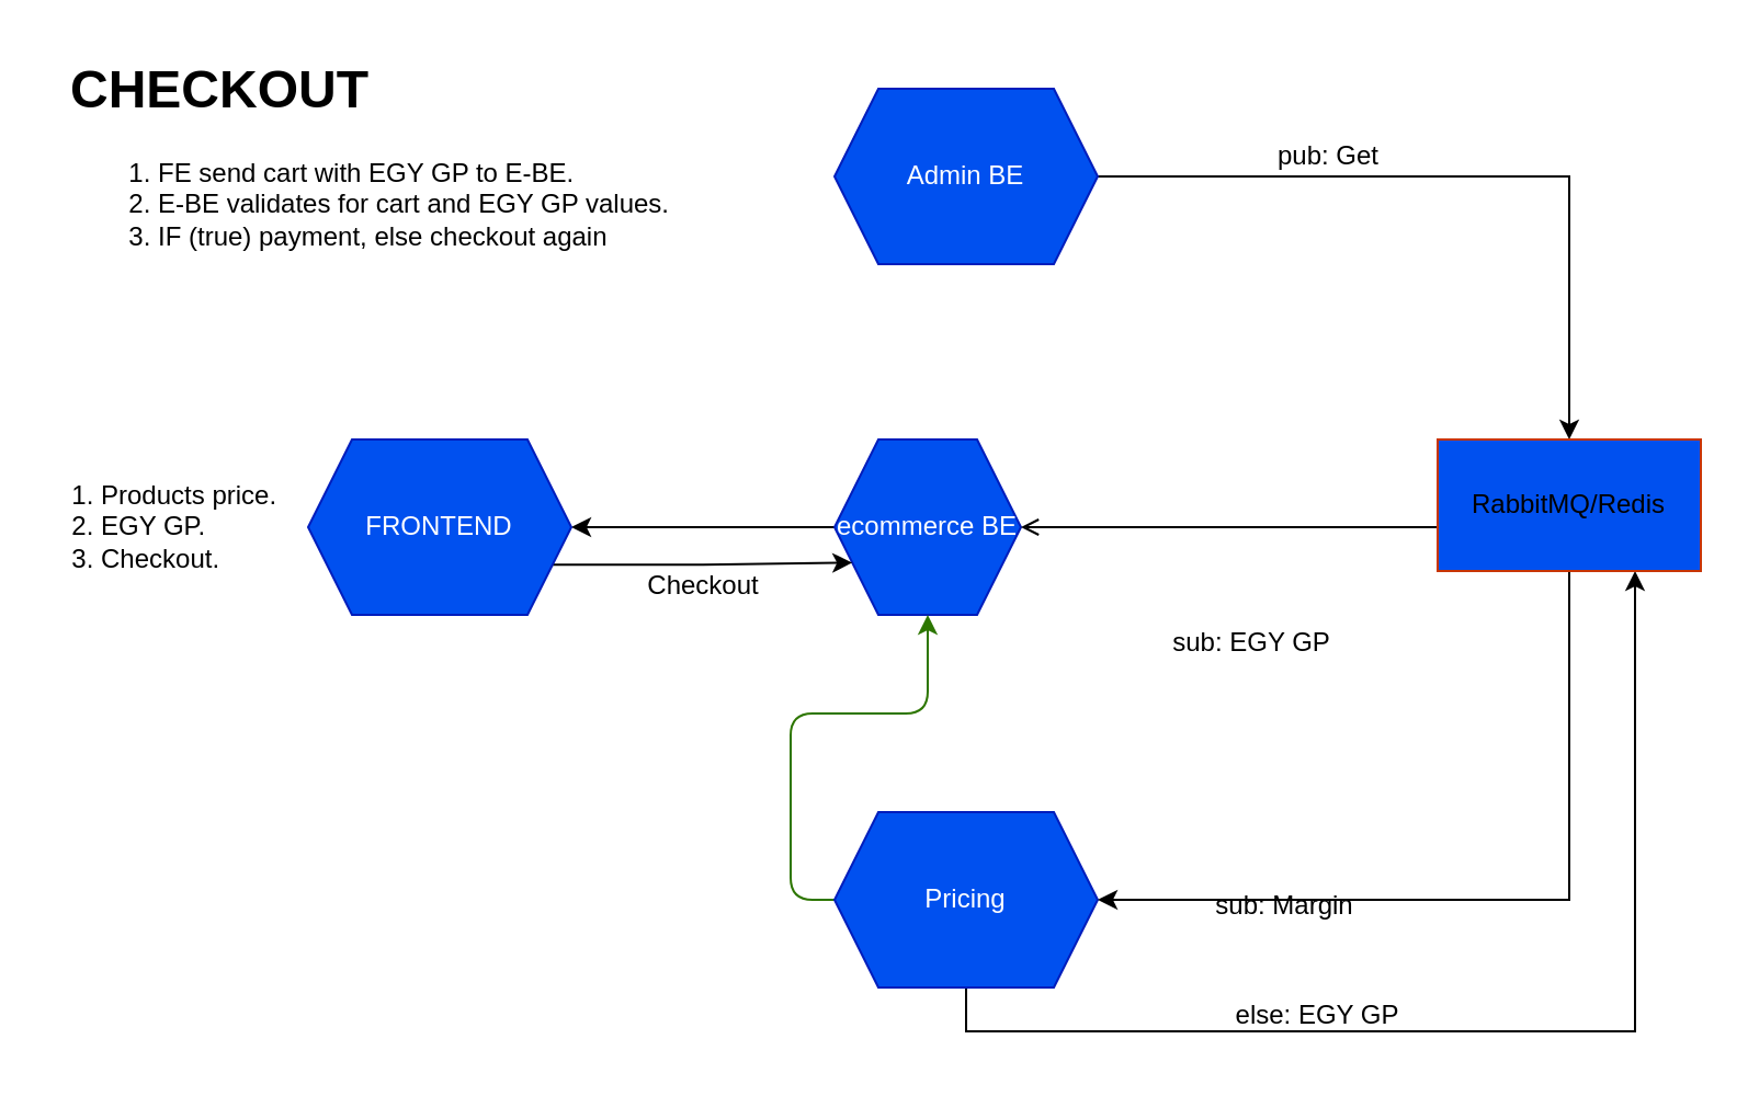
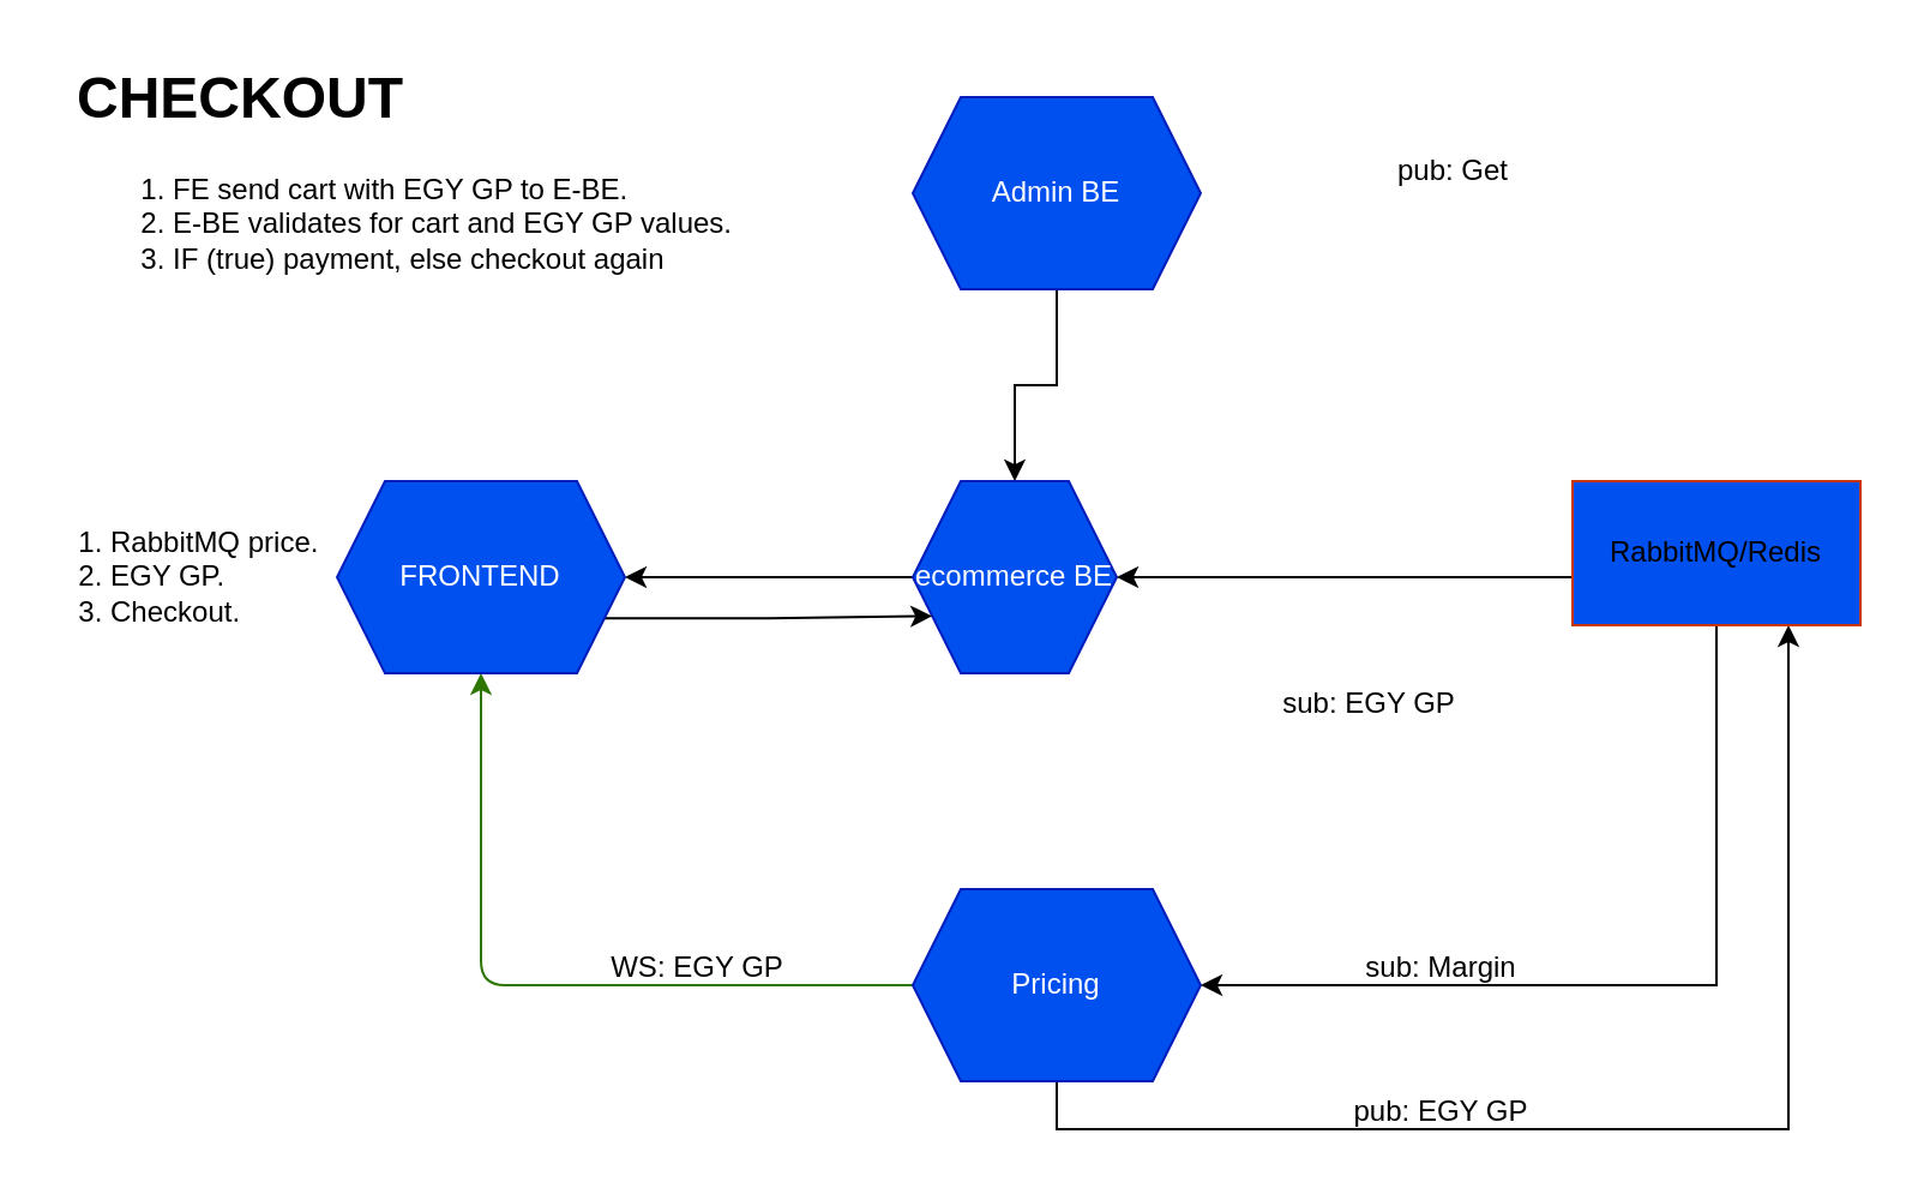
- <mxCell id="2" style="edgeStyle=orthogonalEdgeStyle;rounded=0;orthogonalLoop=1;jettySize=auto;html=1;" edge="1" parent="1" source="3" target="11"><mxGeometry relative="1" as="geometry" /></mxCell>
+ <mxCell id="2" style="edgeStyle=orthogonalEdgeStyle;rounded=0;orthogonalLoop=1;jettySize=auto;html=1;" edge="1" parent="1" source="3" target="5"><mxGeometry relative="1" as="geometry" /></mxCell>
- <mxCell id="18" value="&lt;ol&gt;&lt;li&gt;&lt;span style=&quot;background-color: initial;&quot;&gt;Products price.&lt;/span&gt;&lt;/li&gt;&lt;li&gt;&lt;span style=&quot;background-color: initial;&quot;&gt;EGY GP.&lt;/span&gt;&lt;/li&gt;&lt;li&gt;&lt;span style=&quot;background-color: initial;&quot;&gt;Checkout.&lt;/span&gt;&lt;/li&gt;&lt;/ol&gt;" style="text;html=1;align=left;verticalAlign=middle;whiteSpace=wrap;rounded=0;spacing=-14;" vertex="1" parent="1"><mxGeometry x="20" y="180" width="110" height="120" as="geometry" /></mxCell>
+ <mxCell id="18" value="&lt;ol&gt;&lt;li&gt;&lt;span style=&quot;background-color: initial;&quot;&gt;RabbitMQ price.&lt;/span&gt;&lt;/li&gt;&lt;li&gt;&lt;span style=&quot;background-color: initial;&quot;&gt;EGY GP.&lt;/span&gt;&lt;/li&gt;&lt;li&gt;&lt;span style=&quot;background-color: initial;&quot;&gt;Checkout.&lt;/span&gt;&lt;/li&gt;&lt;/ol&gt;" style="text;html=1;align=left;verticalAlign=middle;whiteSpace=wrap;rounded=0;spacing=-14;" vertex="1" parent="1"><mxGeometry x="20" y="180" width="110" height="120" as="geometry" /></mxCell>
- <mxCell id="10" style="edgeStyle=orthogonalEdgeStyle;rounded=0;orthogonalLoop=1;jettySize=auto;html=1;entryX=1;entryY=0.5;entryDx=0;entryDy=0;endArrow=open;" edge="1" parent="1" source="11" target="5"><mxGeometry relative="1" as="geometry"><Array as="points"><mxPoint x="660" y="240" /><mxPoint x="660" y="240" /></Array></mxGeometry></mxCell>
+ <mxCell id="10" style="edgeStyle=orthogonalEdgeStyle;rounded=0;orthogonalLoop=1;jettySize=auto;html=1;entryX=1;entryY=0.5;entryDx=0;entryDy=0;" edge="1" parent="1" source="11" target="5"><mxGeometry relative="1" as="geometry"><Array as="points"><mxPoint x="660" y="240" /><mxPoint x="660" y="240" /></Array></mxGeometry></mxCell>
- <mxCell id="21" value="Checkout" style="text;html=1;align=center;verticalAlign=middle;resizable=0;points=[];autosize=1;strokeColor=none;fillColor=none;" vertex="1" parent="1"><mxGeometry x="285" y="252" width="70" height="30" as="geometry" /></mxCell>
- <mxCell id="7" style="edgeStyle=orthogonalEdgeStyle;rounded=1;orthogonalLoop=1;jettySize=auto;html=1;exitX=0;exitY=0.5;exitDx=0;exitDy=0;curved=0;fillColor=#60a917;strokeColor=#2D7600;" edge="1" parent="1" source="8" target="5"><mxGeometry relative="1" as="geometry" /></mxCell>
+ <mxCell id="7" style="edgeStyle=orthogonalEdgeStyle;rounded=1;orthogonalLoop=1;jettySize=auto;html=1;exitX=0;exitY=0.5;exitDx=0;exitDy=0;entryX=0.5;entryY=1;entryDx=0;entryDy=0;curved=0;fillColor=#60a917;strokeColor=#2D7600;" edge="1" parent="1" source="8" target="17"><mxGeometry relative="1" as="geometry" /></mxCell>
+ <mxCell id="19" value="WS: EGY GP" style="text;html=1;align=center;verticalAlign=middle;resizable=0;points=[];autosize=1;strokeColor=none;fillColor=none;" vertex="1" parent="1"><mxGeometry x="240" y="388" width="100" height="30" as="geometry" /></mxCell>
- <mxCell id="13" value="sub: Margin" style="text;html=1;align=center;verticalAlign=middle;resizable=0;points=[];autosize=1;strokeColor=none;fillColor=none;" vertex="1" parent="1"><mxGeometry x="540" y="398" width="90" height="30" as="geometry" /></mxCell>
+ <mxCell id="13" value="sub: Margin" style="text;html=1;align=center;verticalAlign=middle;resizable=0;points=[];autosize=1;strokeColor=none;fillColor=none;" vertex="1" parent="1"><mxGeometry x="555" y="388" width="90" height="30" as="geometry" /></mxCell>
- <mxCell id="14" value="else: EGY GP" style="text;html=1;align=center;verticalAlign=middle;resizable=0;points=[];autosize=1;strokeColor=none;fillColor=none;" vertex="1" parent="1"><mxGeometry x="550" y="448" width="100" height="30" as="geometry" /></mxCell>
+ <mxCell id="14" value="pub: EGY GP" style="text;html=1;align=center;verticalAlign=middle;resizable=0;points=[];autosize=1;strokeColor=none;fillColor=none;" vertex="1" parent="1"><mxGeometry x="550" y="448" width="100" height="30" as="geometry" /></mxCell>
